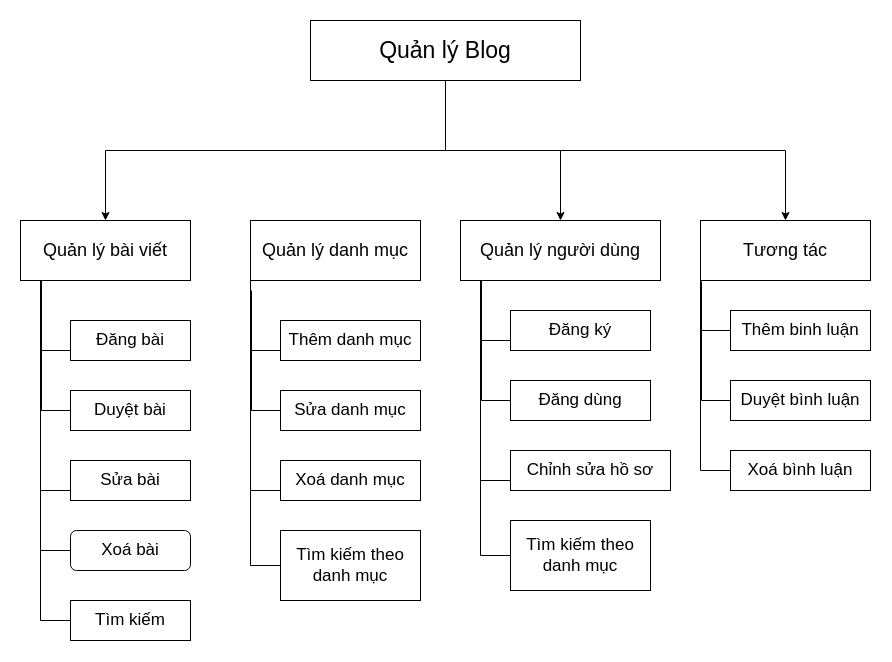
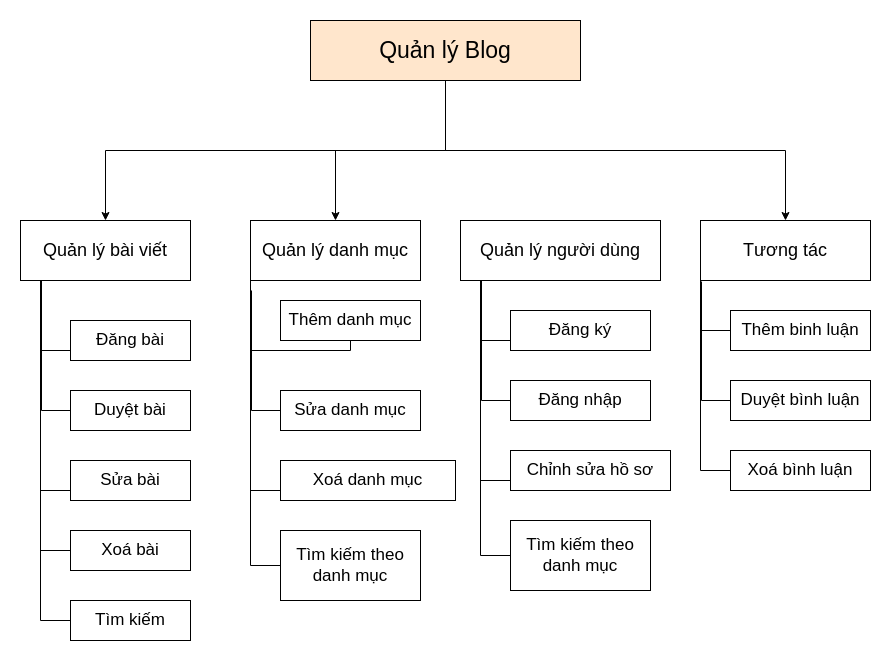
- <mxCell id="5" value="&lt;font style=&quot;font-size: 23px;&quot;&gt;Quản lý Blog&lt;/font&gt;" style="rounded=0;whiteSpace=wrap;html=1;" vertex="1" parent="1"><mxGeometry x="310" y="20" width="270" height="60" as="geometry" /></mxCell>
+ <mxCell id="5" value="&lt;font style=&quot;font-size: 23px;&quot;&gt;Quản lý Blog&lt;/font&gt;" style="rounded=0;whiteSpace=wrap;html=1;fillColor=#ffe6cc;" vertex="1" parent="1"><mxGeometry x="310" y="20" width="270" height="60" as="geometry" /></mxCell>
- <mxCell id="3" style="edgeStyle=orthogonalEdgeStyle;rounded=0;orthogonalLoop=1;jettySize=auto;html=1;" edge="1" parent="1" source="5" target="9"><mxGeometry relative="1" as="geometry" /></mxCell>
+ <mxCell id="3" style="edgeStyle=orthogonalEdgeStyle;rounded=0;orthogonalLoop=1;jettySize=auto;html=1;entryX=0.5;entryY=0;entryDx=0;entryDy=0;" edge="1" parent="1" source="5" target="8"><mxGeometry relative="1" as="geometry" /></mxCell>
- <mxCell id="21" value="&lt;span style=&quot;font-size: 17px;&quot;&gt;Thêm danh mục&lt;/span&gt;" style="whiteSpace=wrap;html=1;rounded=0;" vertex="1" parent="1"><mxGeometry x="280" y="320" width="140" height="40" as="geometry" /></mxCell>
+ <mxCell id="21" value="&lt;span style=&quot;font-size: 17px;&quot;&gt;Thêm danh mục&lt;/span&gt;" style="whiteSpace=wrap;html=1;rounded=0;" vertex="1" parent="1"><mxGeometry x="280" y="300" width="140" height="40" as="geometry" /></mxCell>
- <mxCell id="36" value="&lt;span style=&quot;font-size: 17px;&quot;&gt;Đăng dùng&lt;/span&gt;" style="whiteSpace=wrap;html=1;rounded=0;" vertex="1" parent="1"><mxGeometry x="510" y="380" width="140" height="40" as="geometry" /></mxCell>
+ <mxCell id="36" value="&lt;span style=&quot;font-size: 17px;&quot;&gt;Đăng nhập&lt;/span&gt;" style="whiteSpace=wrap;html=1;rounded=0;" vertex="1" parent="1"><mxGeometry x="510" y="380" width="140" height="40" as="geometry" /></mxCell>
- <mxCell id="23" value="&lt;span style=&quot;font-size: 17px;&quot;&gt;Xoá danh mục&lt;/span&gt;" style="whiteSpace=wrap;html=1;rounded=0;" vertex="1" parent="1"><mxGeometry x="280" y="460" width="140" height="40" as="geometry" /></mxCell>
+ <mxCell id="23" value="&lt;span style=&quot;font-size: 17px;&quot;&gt;Xoá danh mục&lt;/span&gt;" style="whiteSpace=wrap;html=1;rounded=0;" vertex="1" parent="1"><mxGeometry x="280" y="460" width="175" height="40" as="geometry" /></mxCell>
- <mxCell id="14" value="&lt;span style=&quot;font-size: 17px;&quot;&gt;Xoá bài&lt;/span&gt;" style="whiteSpace=wrap;html=1;rounded=1;" vertex="1" parent="1"><mxGeometry x="70" y="530" width="120" height="40" as="geometry" /></mxCell>
+ <mxCell id="14" value="&lt;span style=&quot;font-size: 17px;&quot;&gt;Xoá bài&lt;/span&gt;" style="whiteSpace=wrap;html=1;rounded=0;" vertex="1" parent="1"><mxGeometry x="70" y="530" width="120" height="40" as="geometry" /></mxCell>
